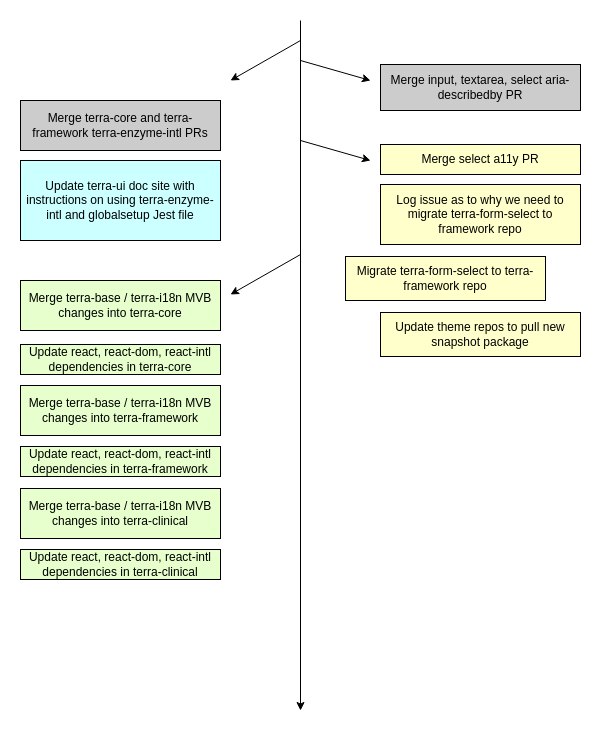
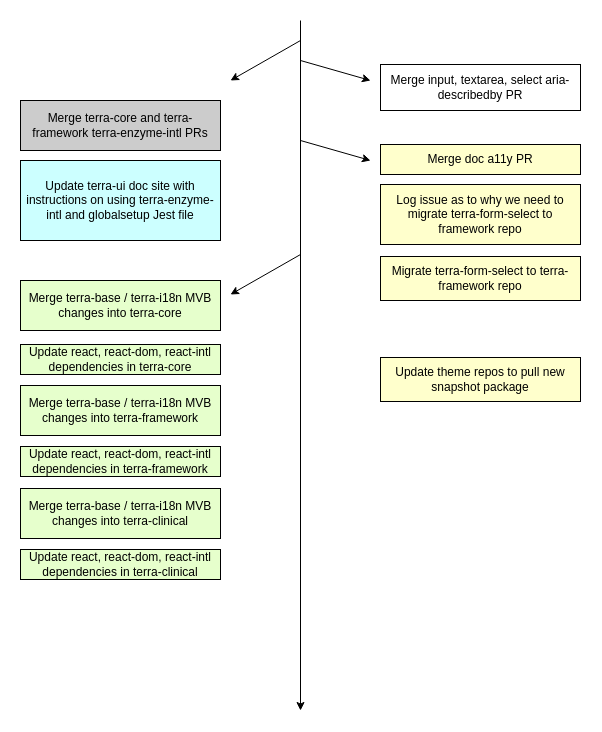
- <mxCell id="18" value="Merge input, textarea, select aria-describedby PR" style="rounded=0;whiteSpace=wrap;html=1;fillColor=#CCCCCC;" vertex="1" parent="1"><mxGeometry x="380" y="64" width="200" height="46" as="geometry" /></mxCell>
+ <mxCell id="18" value="Merge input, textarea, select aria-describedby PR" style="rounded=0;whiteSpace=wrap;html=1;fillColor=#ffffff;" vertex="1" parent="1"><mxGeometry x="380" y="64" width="200" height="46" as="geometry" /></mxCell>
- <mxCell id="7" value="Merge select a11y PR" style="rounded=0;whiteSpace=wrap;html=1;fillColor=#FFFFCC;" vertex="1" parent="1"><mxGeometry x="380" y="144" width="200" height="30" as="geometry" /></mxCell>
+ <mxCell id="7" value="Merge doc a11y PR" style="rounded=0;whiteSpace=wrap;html=1;fillColor=#FFFFCC;" vertex="1" parent="1"><mxGeometry x="380" y="144" width="200" height="30" as="geometry" /></mxCell>
- <mxCell id="9" value="&lt;span id=&quot;docs-internal-guid-9a763968-7fff-6fca-603b-f5bd0c2b2e99&quot;&gt;&lt;p dir=&quot;ltr&quot;&gt;&lt;/p&gt;&lt;p dir=&quot;ltr&quot;&gt;&lt;/p&gt;&lt;p dir=&quot;ltr&quot;&gt;&lt;span&gt;Migrate terra-form-select to terra-framework repo&lt;/span&gt;&lt;/p&gt;&lt;/span&gt;" style="rounded=0;whiteSpace=wrap;html=1;fillColor=#FFFFCC;" vertex="1" parent="1"><mxGeometry x="345" y="256" width="200" height="44" as="geometry" /></mxCell>
+ <mxCell id="9" value="&lt;span id=&quot;docs-internal-guid-9a763968-7fff-6fca-603b-f5bd0c2b2e99&quot;&gt;&lt;p dir=&quot;ltr&quot;&gt;&lt;/p&gt;&lt;p dir=&quot;ltr&quot;&gt;&lt;/p&gt;&lt;p dir=&quot;ltr&quot;&gt;&lt;span&gt;Migrate terra-form-select to terra-framework repo&lt;/span&gt;&lt;/p&gt;&lt;/span&gt;" style="rounded=0;whiteSpace=wrap;html=1;fillColor=#FFFFCC;" vertex="1" parent="1"><mxGeometry x="380" y="256" width="200" height="44" as="geometry" /></mxCell>
- <mxCell id="11" value="&lt;span id=&quot;docs-internal-guid-9a763968-7fff-6fca-603b-f5bd0c2b2e99&quot;&gt;&lt;p dir=&quot;ltr&quot;&gt;&lt;/p&gt;&lt;p dir=&quot;ltr&quot;&gt;&lt;/p&gt;&lt;p dir=&quot;ltr&quot;&gt;&lt;/p&gt;&lt;p dir=&quot;ltr&quot;&gt;&lt;span&gt;Update theme repos to pull new snapshot package&lt;/span&gt;&lt;/p&gt;&lt;/span&gt;" style="rounded=0;whiteSpace=wrap;html=1;fillColor=#FFFFCC;" vertex="1" parent="1"><mxGeometry x="380" y="312" width="200" height="44" as="geometry" /></mxCell>
+ <mxCell id="11" value="&lt;span id=&quot;docs-internal-guid-9a763968-7fff-6fca-603b-f5bd0c2b2e99&quot;&gt;&lt;p dir=&quot;ltr&quot;&gt;&lt;/p&gt;&lt;p dir=&quot;ltr&quot;&gt;&lt;/p&gt;&lt;p dir=&quot;ltr&quot;&gt;&lt;/p&gt;&lt;p dir=&quot;ltr&quot;&gt;&lt;span&gt;Update theme repos to pull new snapshot package&lt;/span&gt;&lt;/p&gt;&lt;/span&gt;" style="rounded=0;whiteSpace=wrap;html=1;fillColor=#FFFFCC;" vertex="1" parent="1"><mxGeometry x="380" y="357" width="200" height="44" as="geometry" /></mxCell>
